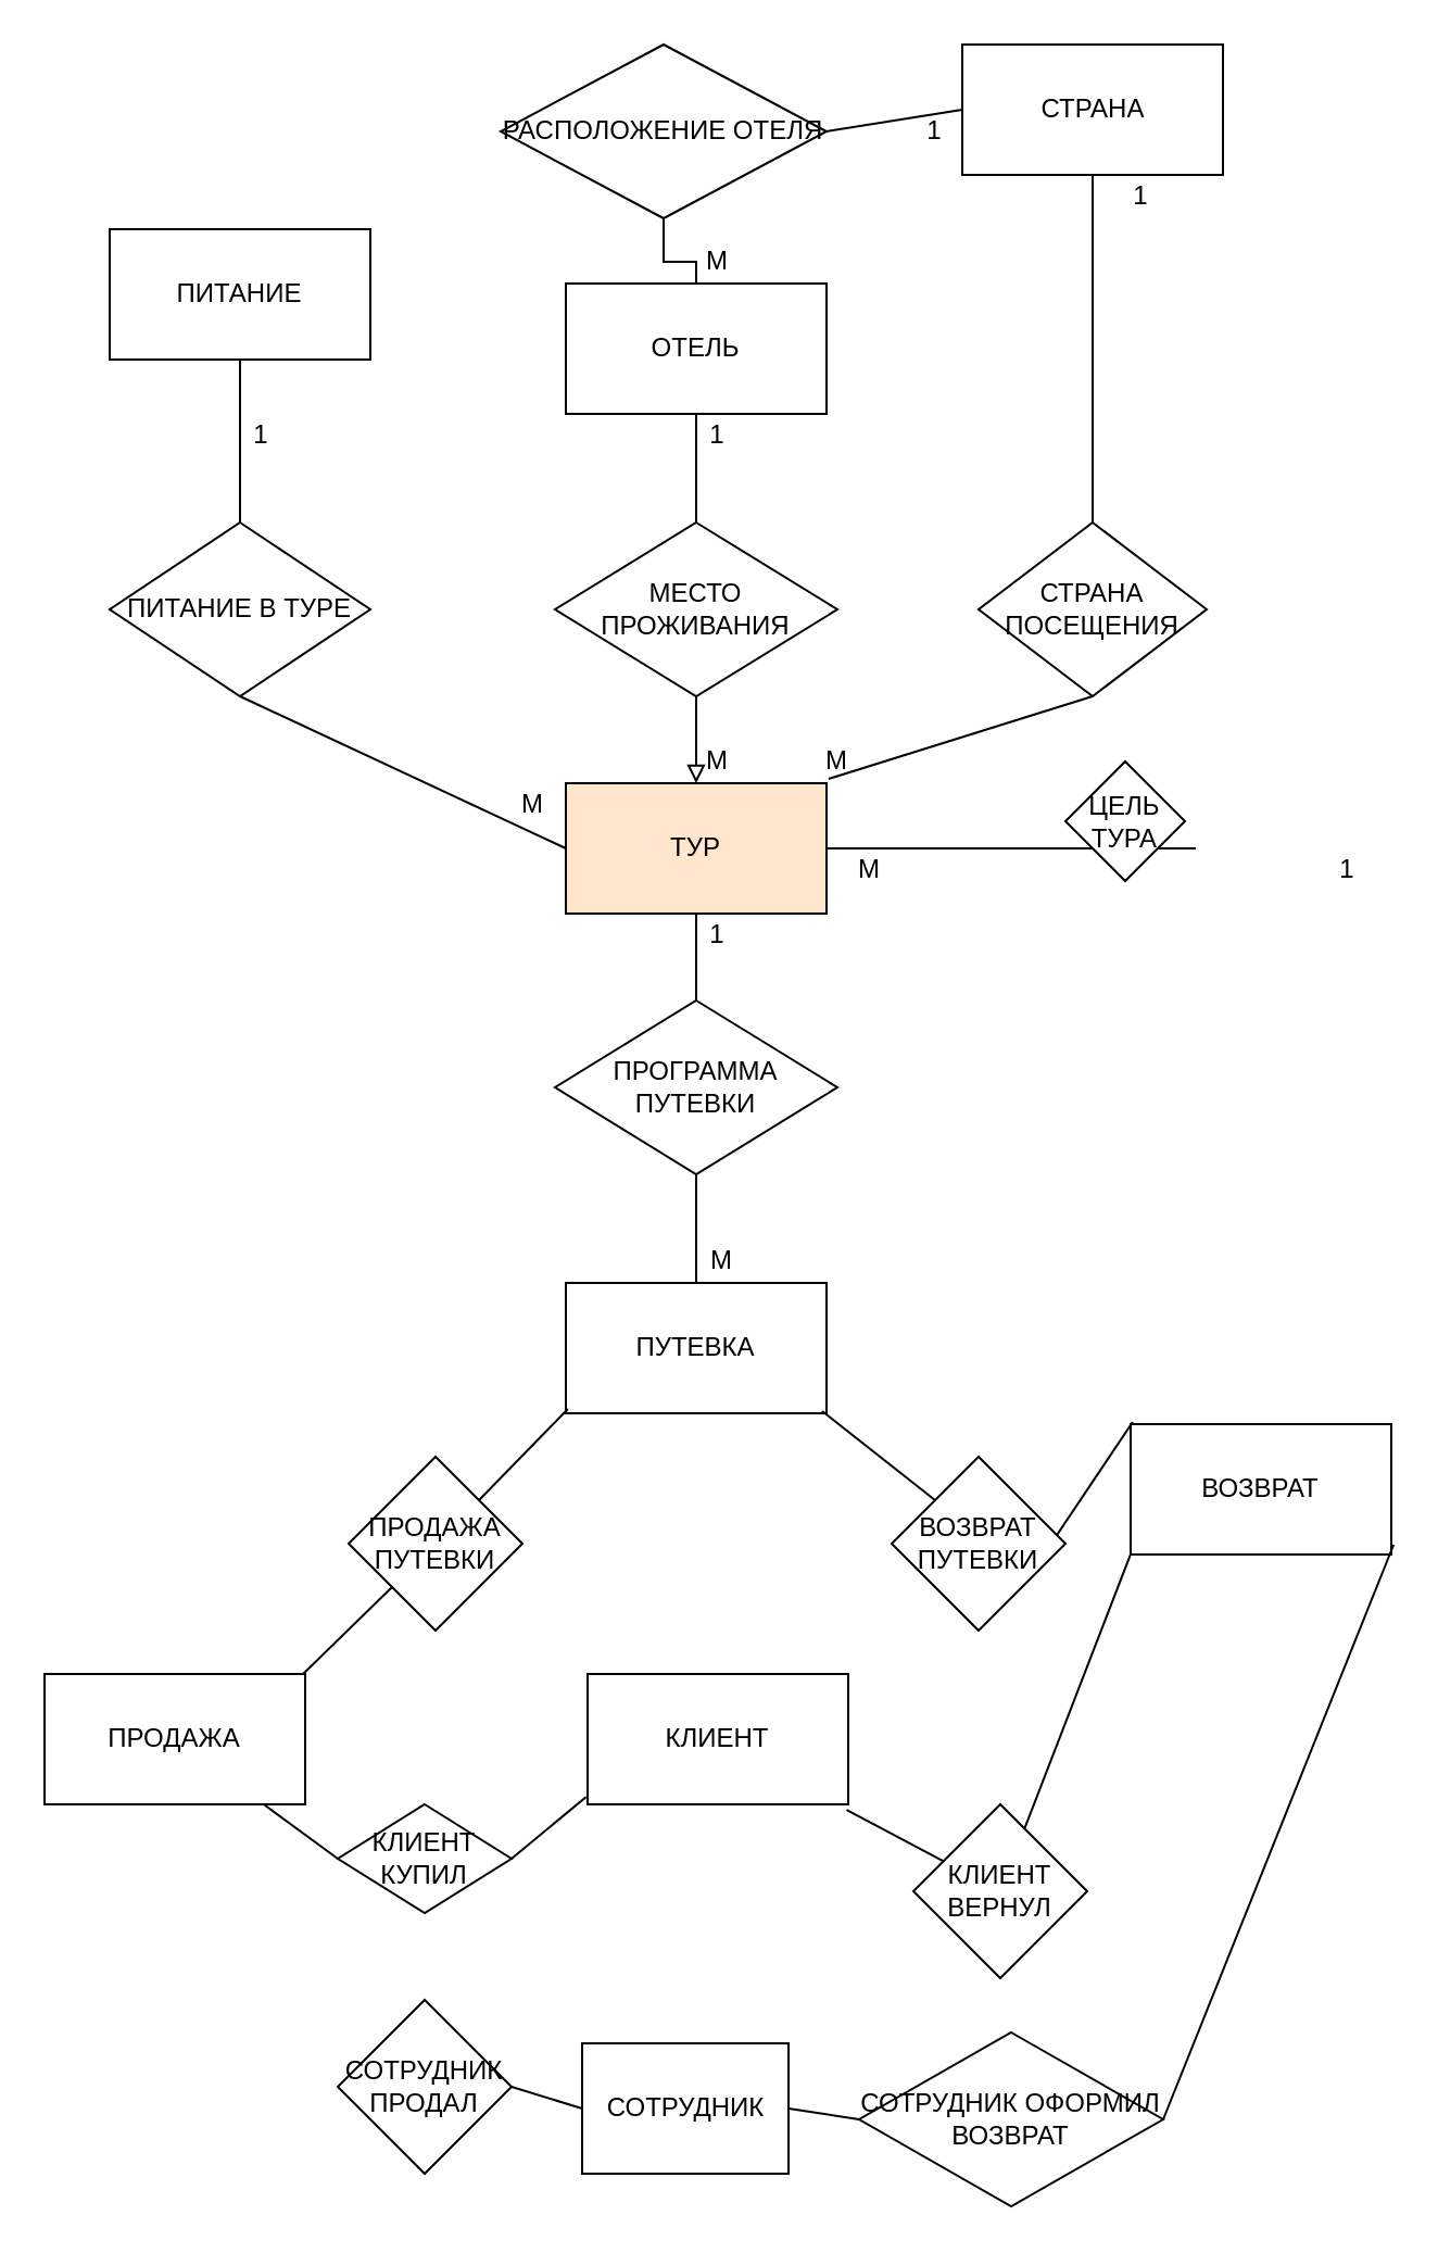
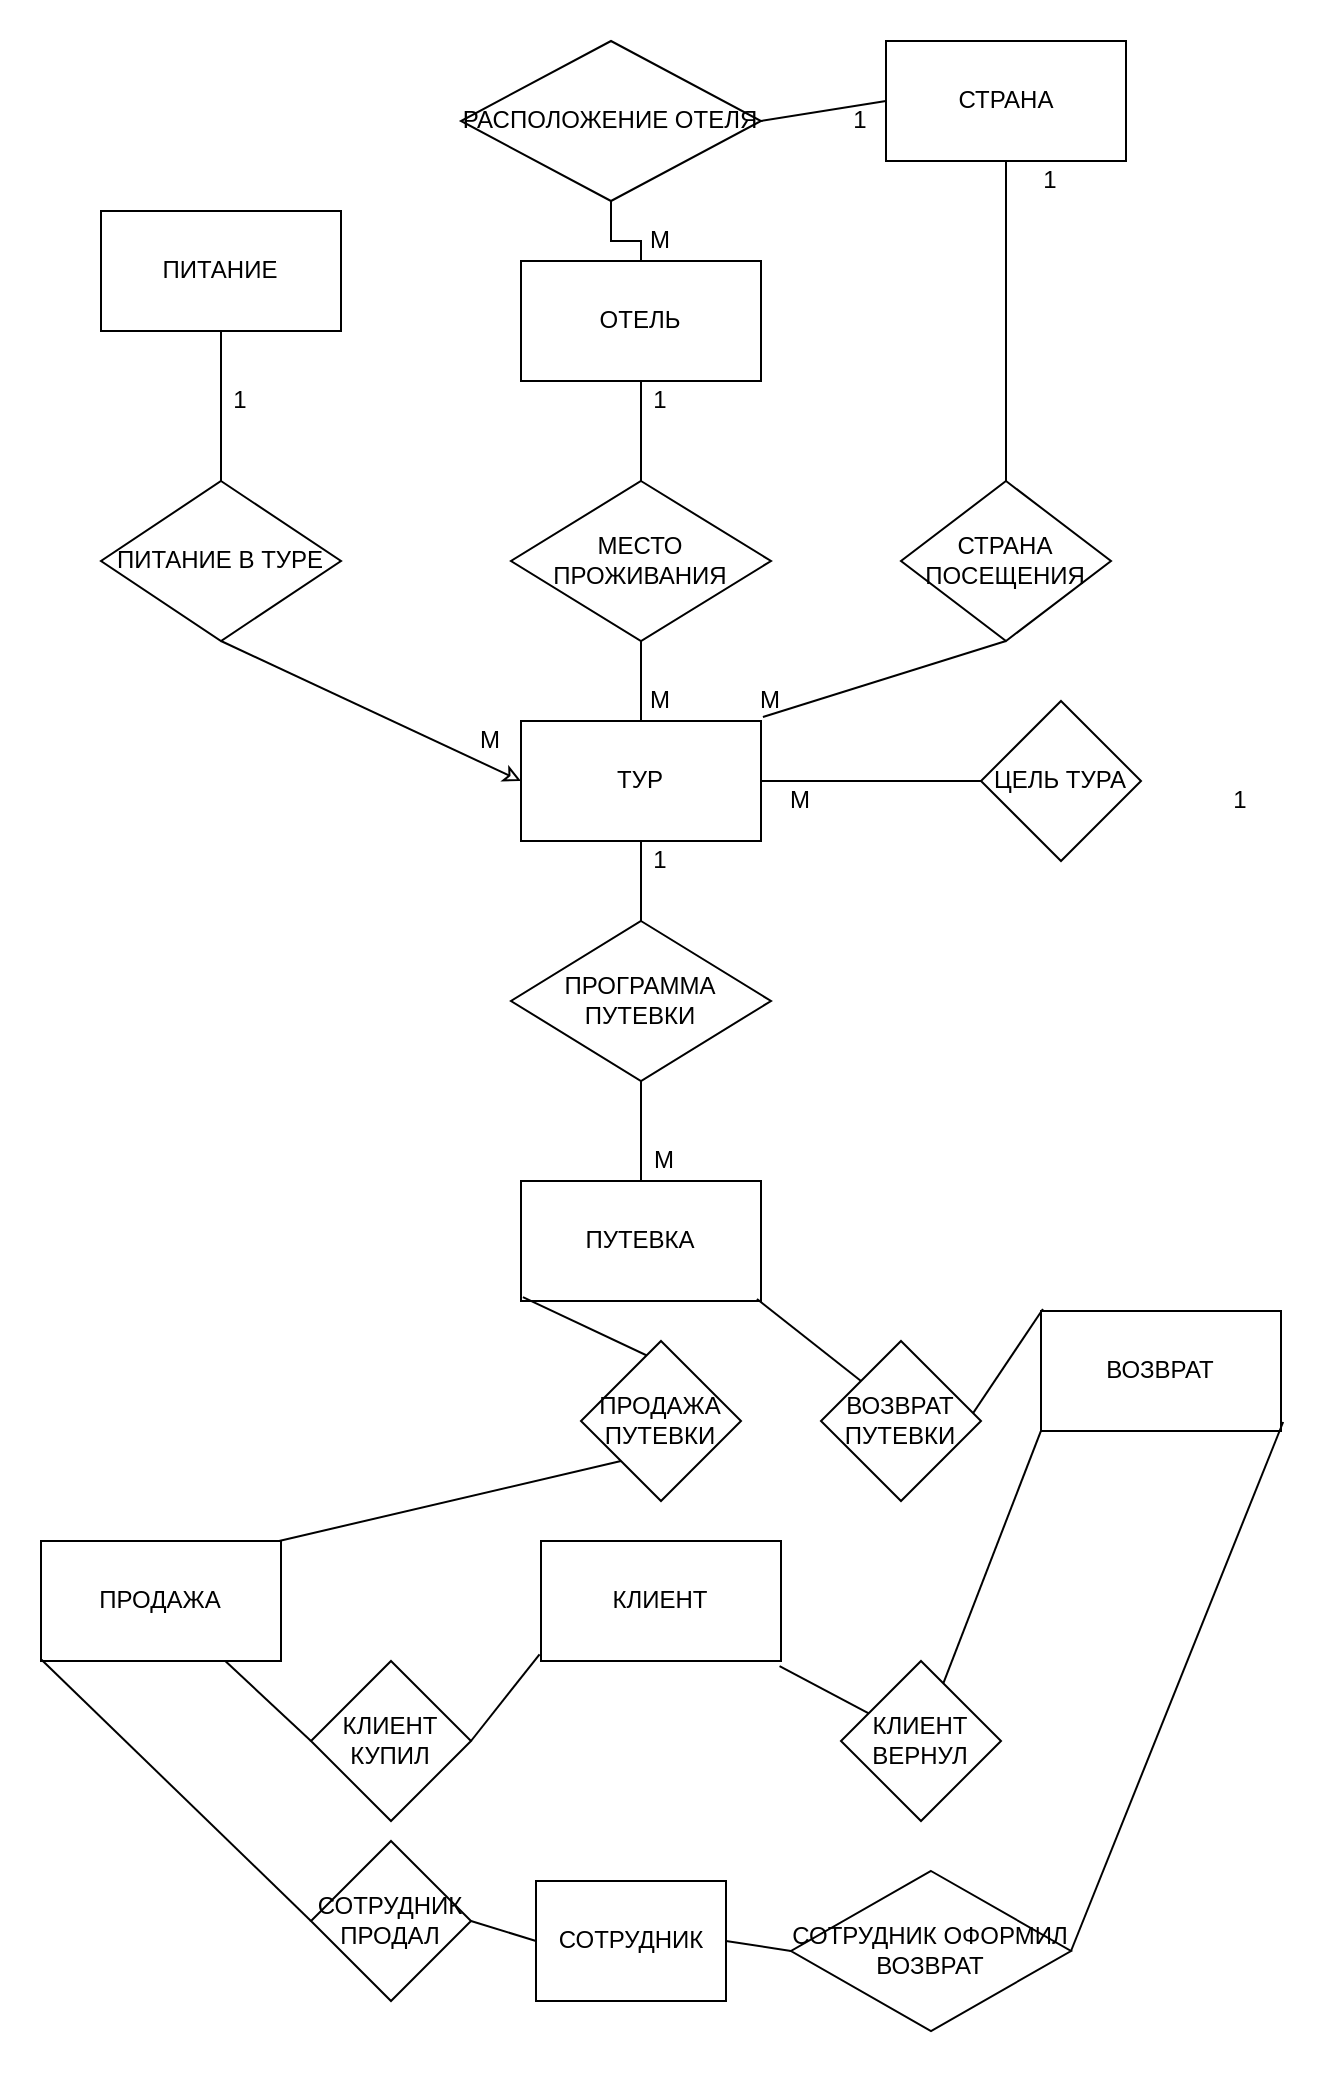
- <mxCell id="16" style="rounded=0;orthogonalLoop=1;jettySize=auto;html=1;entryX=0.5;entryY=0;entryDx=0;entryDy=0;endArrow=block;endFill=0;exitX=0.5;exitY=1;exitDx=0;exitDy=0;" edge="1" parent="1" source="18" target="11"><mxGeometry relative="1" as="geometry" /></mxCell>
+ <mxCell id="16" style="rounded=0;orthogonalLoop=1;jettySize=auto;html=1;entryX=0.5;entryY=0;entryDx=0;entryDy=0;endArrow=none;endFill=0;exitX=0.5;exitY=1;exitDx=0;exitDy=0;" edge="1" parent="1" source="18" target="11"><mxGeometry relative="1" as="geometry" /></mxCell>
- <mxCell id="15" value="ЦЕЛЬ ТУРА" style="rhombus;whiteSpace=wrap;html=1;" vertex="1" parent="1"><mxGeometry x="490" y="350" width="55" height="55" as="geometry" /></mxCell>
+ <mxCell id="15" value="ЦЕЛЬ ТУРА" style="rhombus;whiteSpace=wrap;html=1;" vertex="1" parent="1"><mxGeometry x="490" y="350" width="80" height="80" as="geometry" /></mxCell>
- <mxCell id="19" style="edgeStyle=none;rounded=0;orthogonalLoop=1;jettySize=auto;html=1;exitX=0.5;exitY=1;exitDx=0;exitDy=0;entryX=0;entryY=0.5;entryDx=0;entryDy=0;endArrow=none;endFill=0;" edge="1" parent="1" source="20" target="11"><mxGeometry relative="1" as="geometry" /></mxCell>
+ <mxCell id="19" style="edgeStyle=none;rounded=0;orthogonalLoop=1;jettySize=auto;html=1;exitX=0.5;exitY=1;exitDx=0;exitDy=0;entryX=0;entryY=0.5;entryDx=0;entryDy=0;endArrow=classic;endFill=0;" edge="1" parent="1" source="20" target="11"><mxGeometry relative="1" as="geometry" /></mxCell>
- <mxCell id="11" value="ТУР" style="rounded=0;whiteSpace=wrap;html=1;fillColor=#ffe6cc;" vertex="1" parent="1"><mxGeometry x="260" y="360" width="120" height="60" as="geometry" /></mxCell>
+ <mxCell id="11" value="ТУР" style="rounded=0;whiteSpace=wrap;html=1;" vertex="1" parent="1"><mxGeometry x="260" y="360" width="120" height="60" as="geometry" /></mxCell>
- <mxCell id="28" value="ПРОДАЖА ПУТЕВКИ" style="rhombus;whiteSpace=wrap;html=1;" vertex="1" parent="1"><mxGeometry x="160" y="670" width="80" height="80" as="geometry" /></mxCell>
+ <mxCell id="28" value="ПРОДАЖА ПУТЕВКИ" style="rhombus;whiteSpace=wrap;html=1;" vertex="1" parent="1"><mxGeometry x="290" y="670" width="80" height="80" as="geometry" /></mxCell>
- <mxCell id="52" value="КЛИЕНТ КУПИЛ" style="rhombus;whiteSpace=wrap;html=1;" vertex="1" parent="1"><mxGeometry x="155" y="830" width="80" height="50" as="geometry" /></mxCell>
+ <mxCell id="52" value="КЛИЕНТ КУПИЛ" style="rhombus;whiteSpace=wrap;html=1;" vertex="1" parent="1"><mxGeometry x="155" y="830" width="80" height="80" as="geometry" /></mxCell>
+ <mxCell id="48" style="edgeStyle=none;rounded=0;orthogonalLoop=1;jettySize=auto;html=1;exitX=0;exitY=0.5;exitDx=0;exitDy=0;entryX=-0.001;entryY=0.983;entryDx=0;entryDy=0;entryPerimeter=0;endArrow=none;endFill=0;" edge="1" parent="1" source="49" target="24"><mxGeometry relative="1" as="geometry" /></mxCell>
